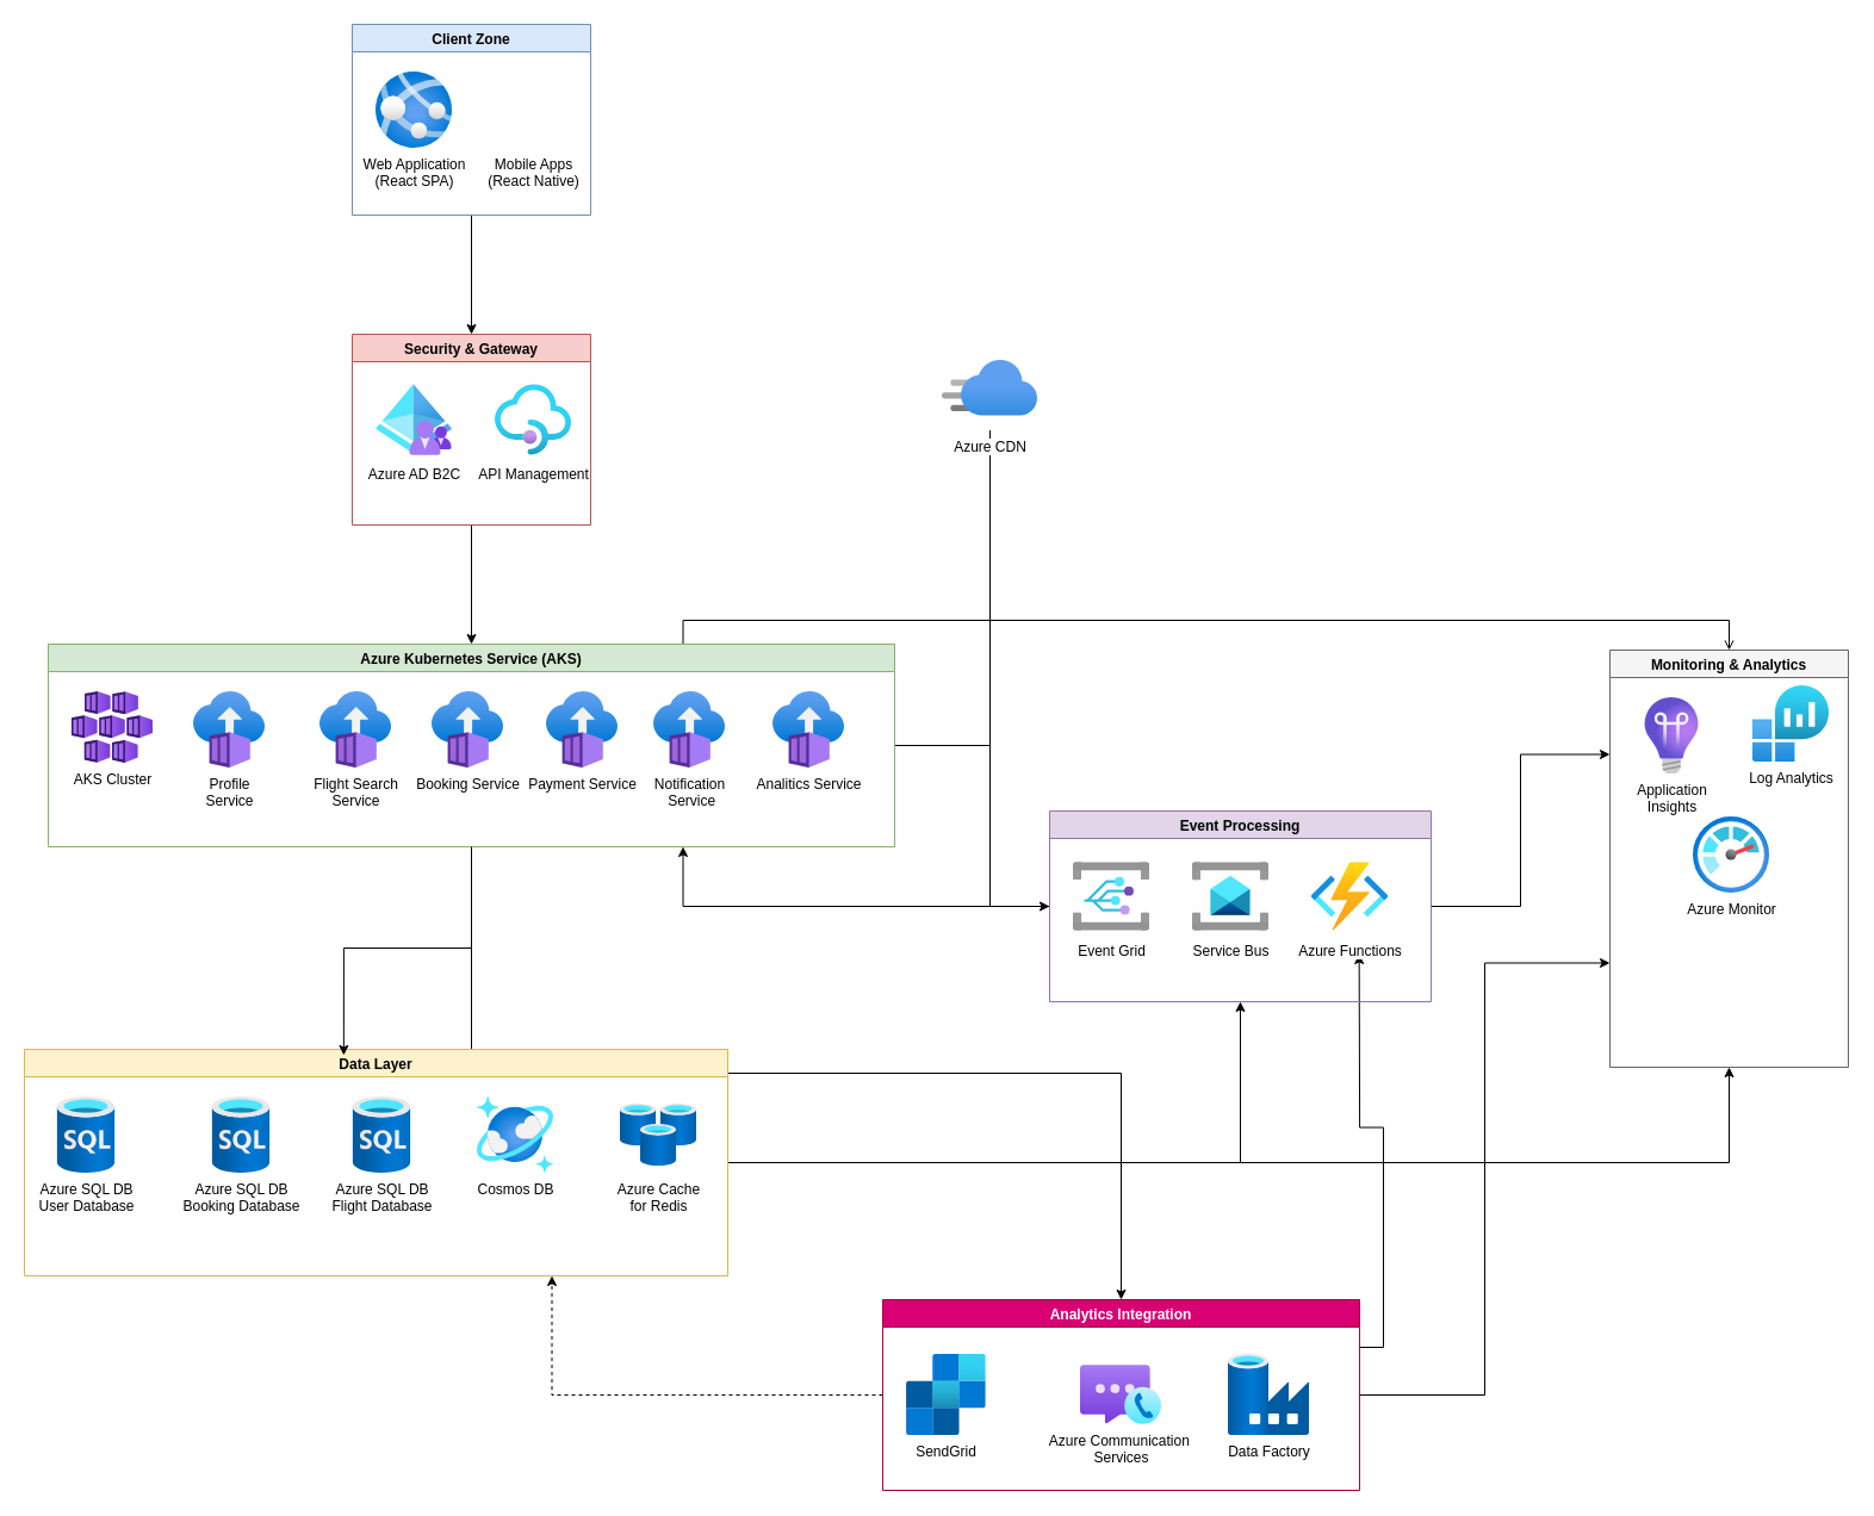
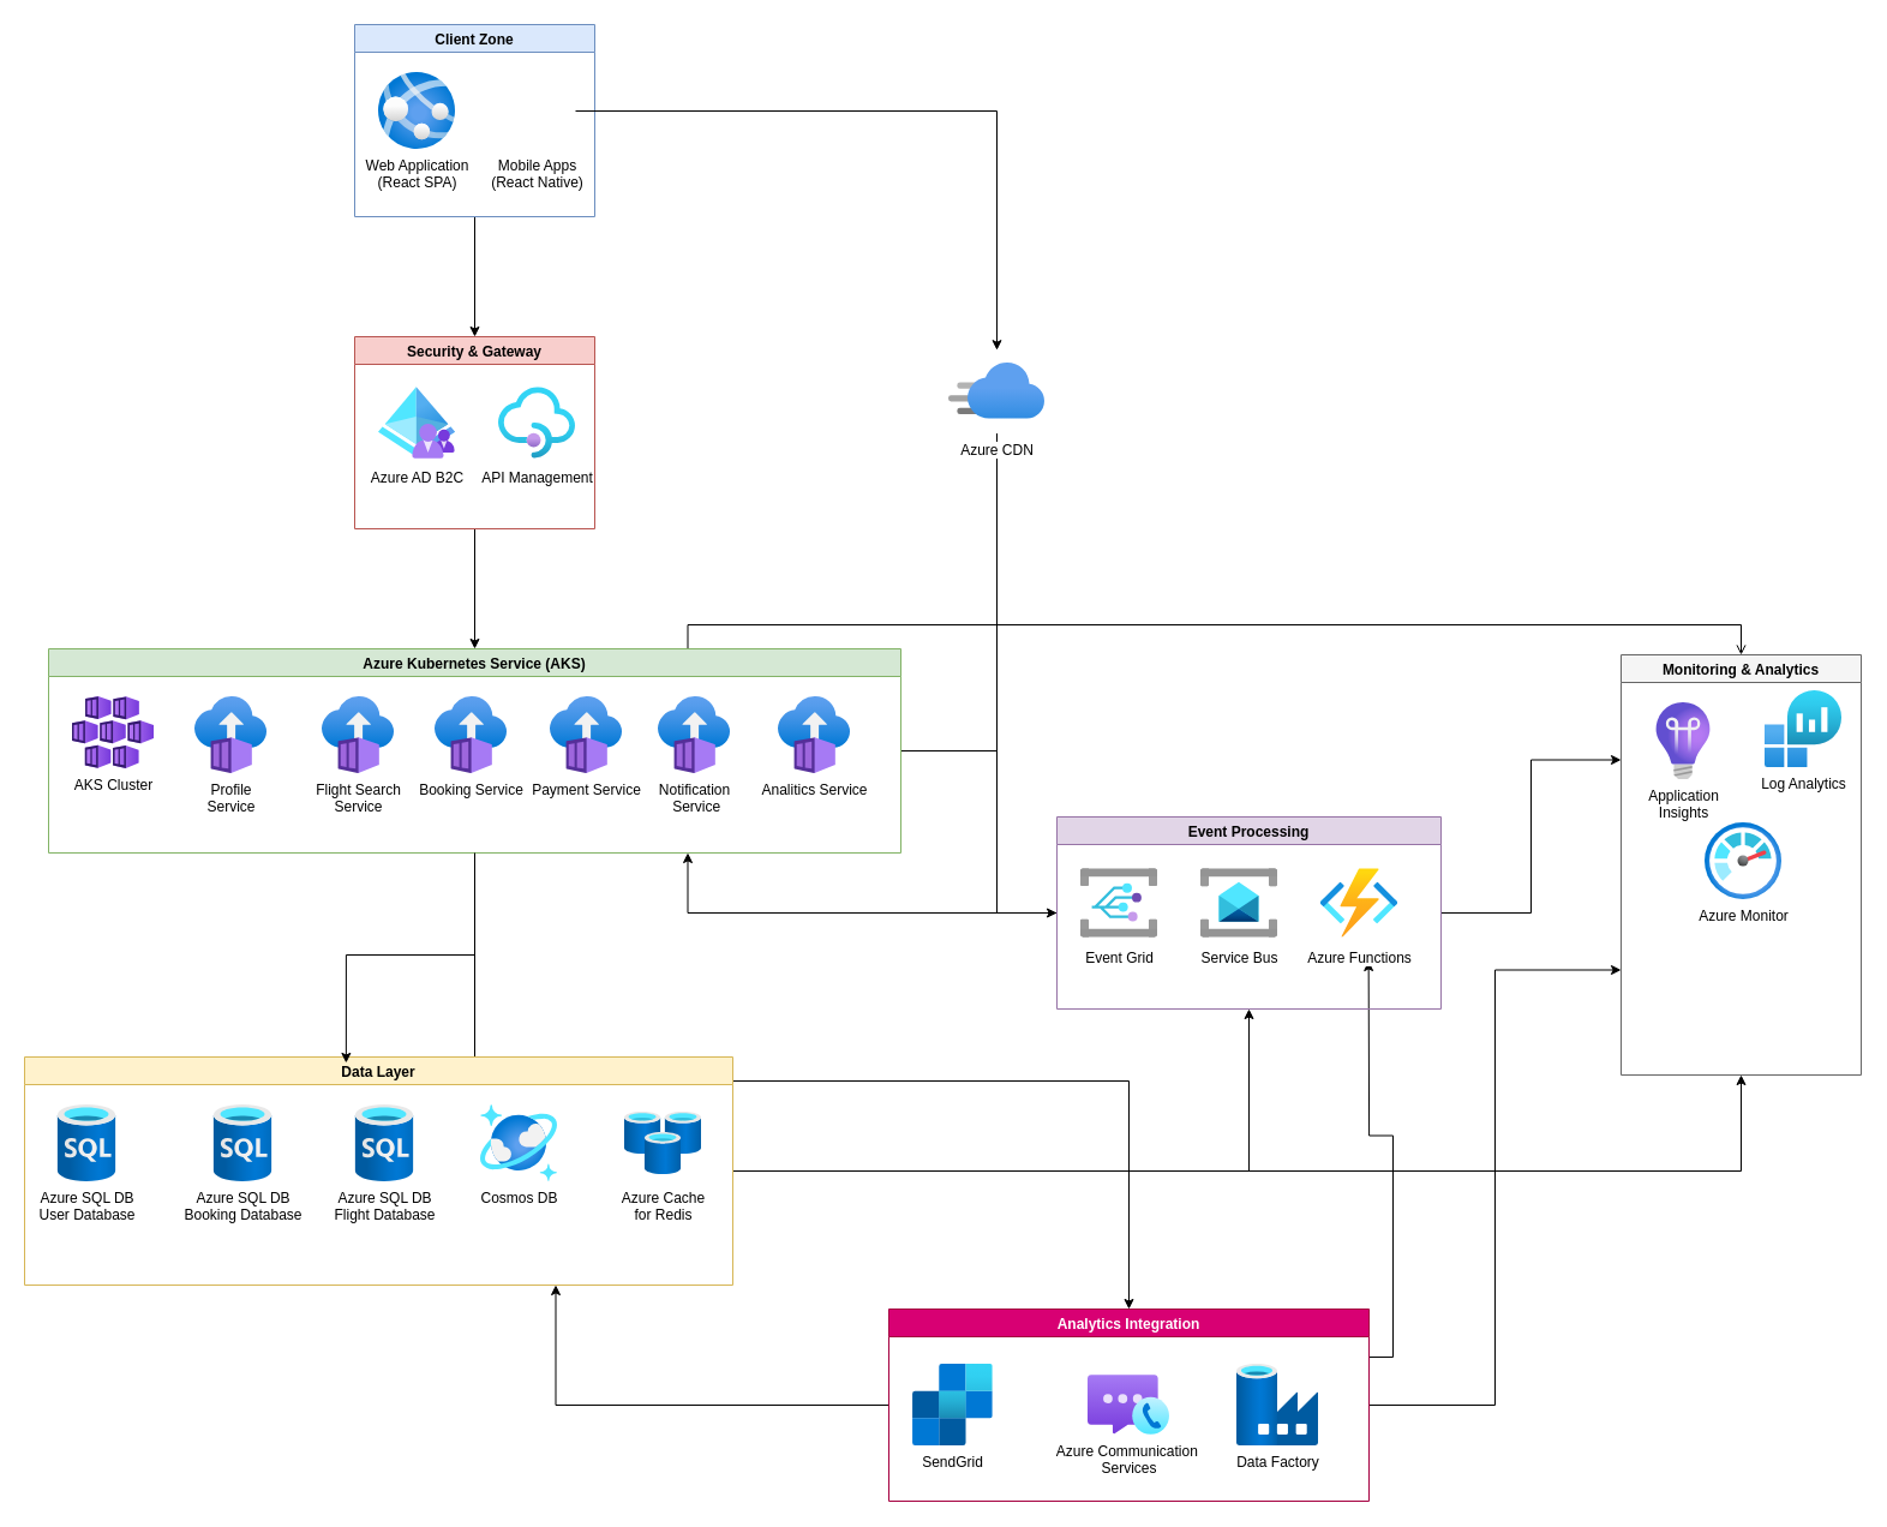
+ <mxCell id="49" style="edgeStyle=orthogonalEdgeStyle;rounded=0;orthogonalLoop=1;jettySize=auto;html=1;entryX=0.5;entryY=0.017;entryDx=0;entryDy=0;entryPerimeter=0;" edge="1" parent="1" source="5" target="41"><mxGeometry relative="1" as="geometry" /></mxCell>
- <mxCell id="23" style="edgeStyle=orthogonalEdgeStyle;rounded=0;orthogonalLoop=1;jettySize=auto;html=1;entryX=0.75;entryY=1;entryDx=0;entryDy=0;dashed=1;" edge="1" parent="1" source="25" target="31"><mxGeometry relative="1" as="geometry" /></mxCell>
+ <mxCell id="23" style="edgeStyle=orthogonalEdgeStyle;rounded=0;orthogonalLoop=1;jettySize=auto;html=1;entryX=0.75;entryY=1;entryDx=0;entryDy=0;" edge="1" parent="1" source="25" target="31"><mxGeometry relative="1" as="geometry" /></mxCell>
